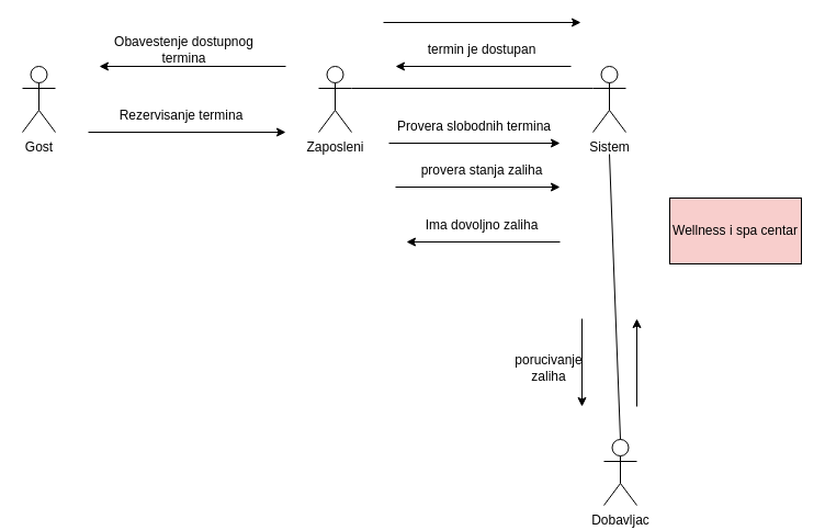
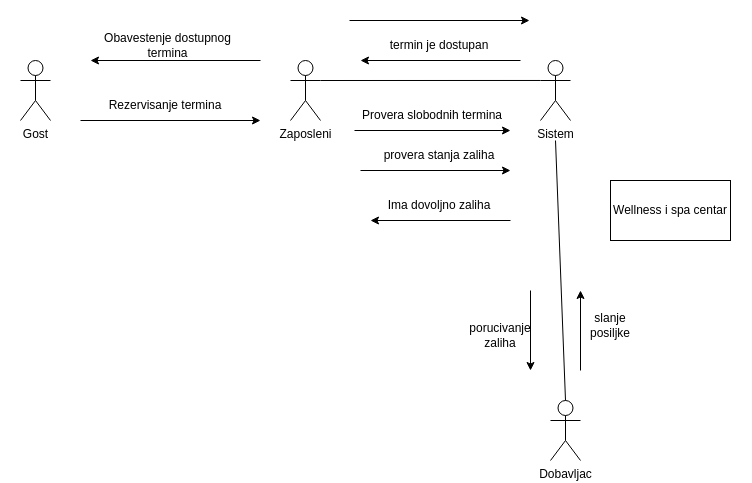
- <mxCell id="25" value="Wellness i spa centar" style="rounded=0;whiteSpace=wrap;html=1;fillColor=#f8cecc;" vertex="1" parent="1"><mxGeometry x="610" y="180" width="120" height="60" as="geometry" /></mxCell>
+ <mxCell id="25" value="Wellness i spa centar" style="rounded=0;whiteSpace=wrap;html=1;" vertex="1" parent="1"><mxGeometry x="610" y="180" width="120" height="60" as="geometry" /></mxCell>
+ <mxCell id="22" value="slanje posiljke" style="text;html=1;align=center;verticalAlign=middle;whiteSpace=wrap;rounded=0;" vertex="1" parent="1"><mxGeometry x="580" y="310" width="60" height="30" as="geometry" /></mxCell>
